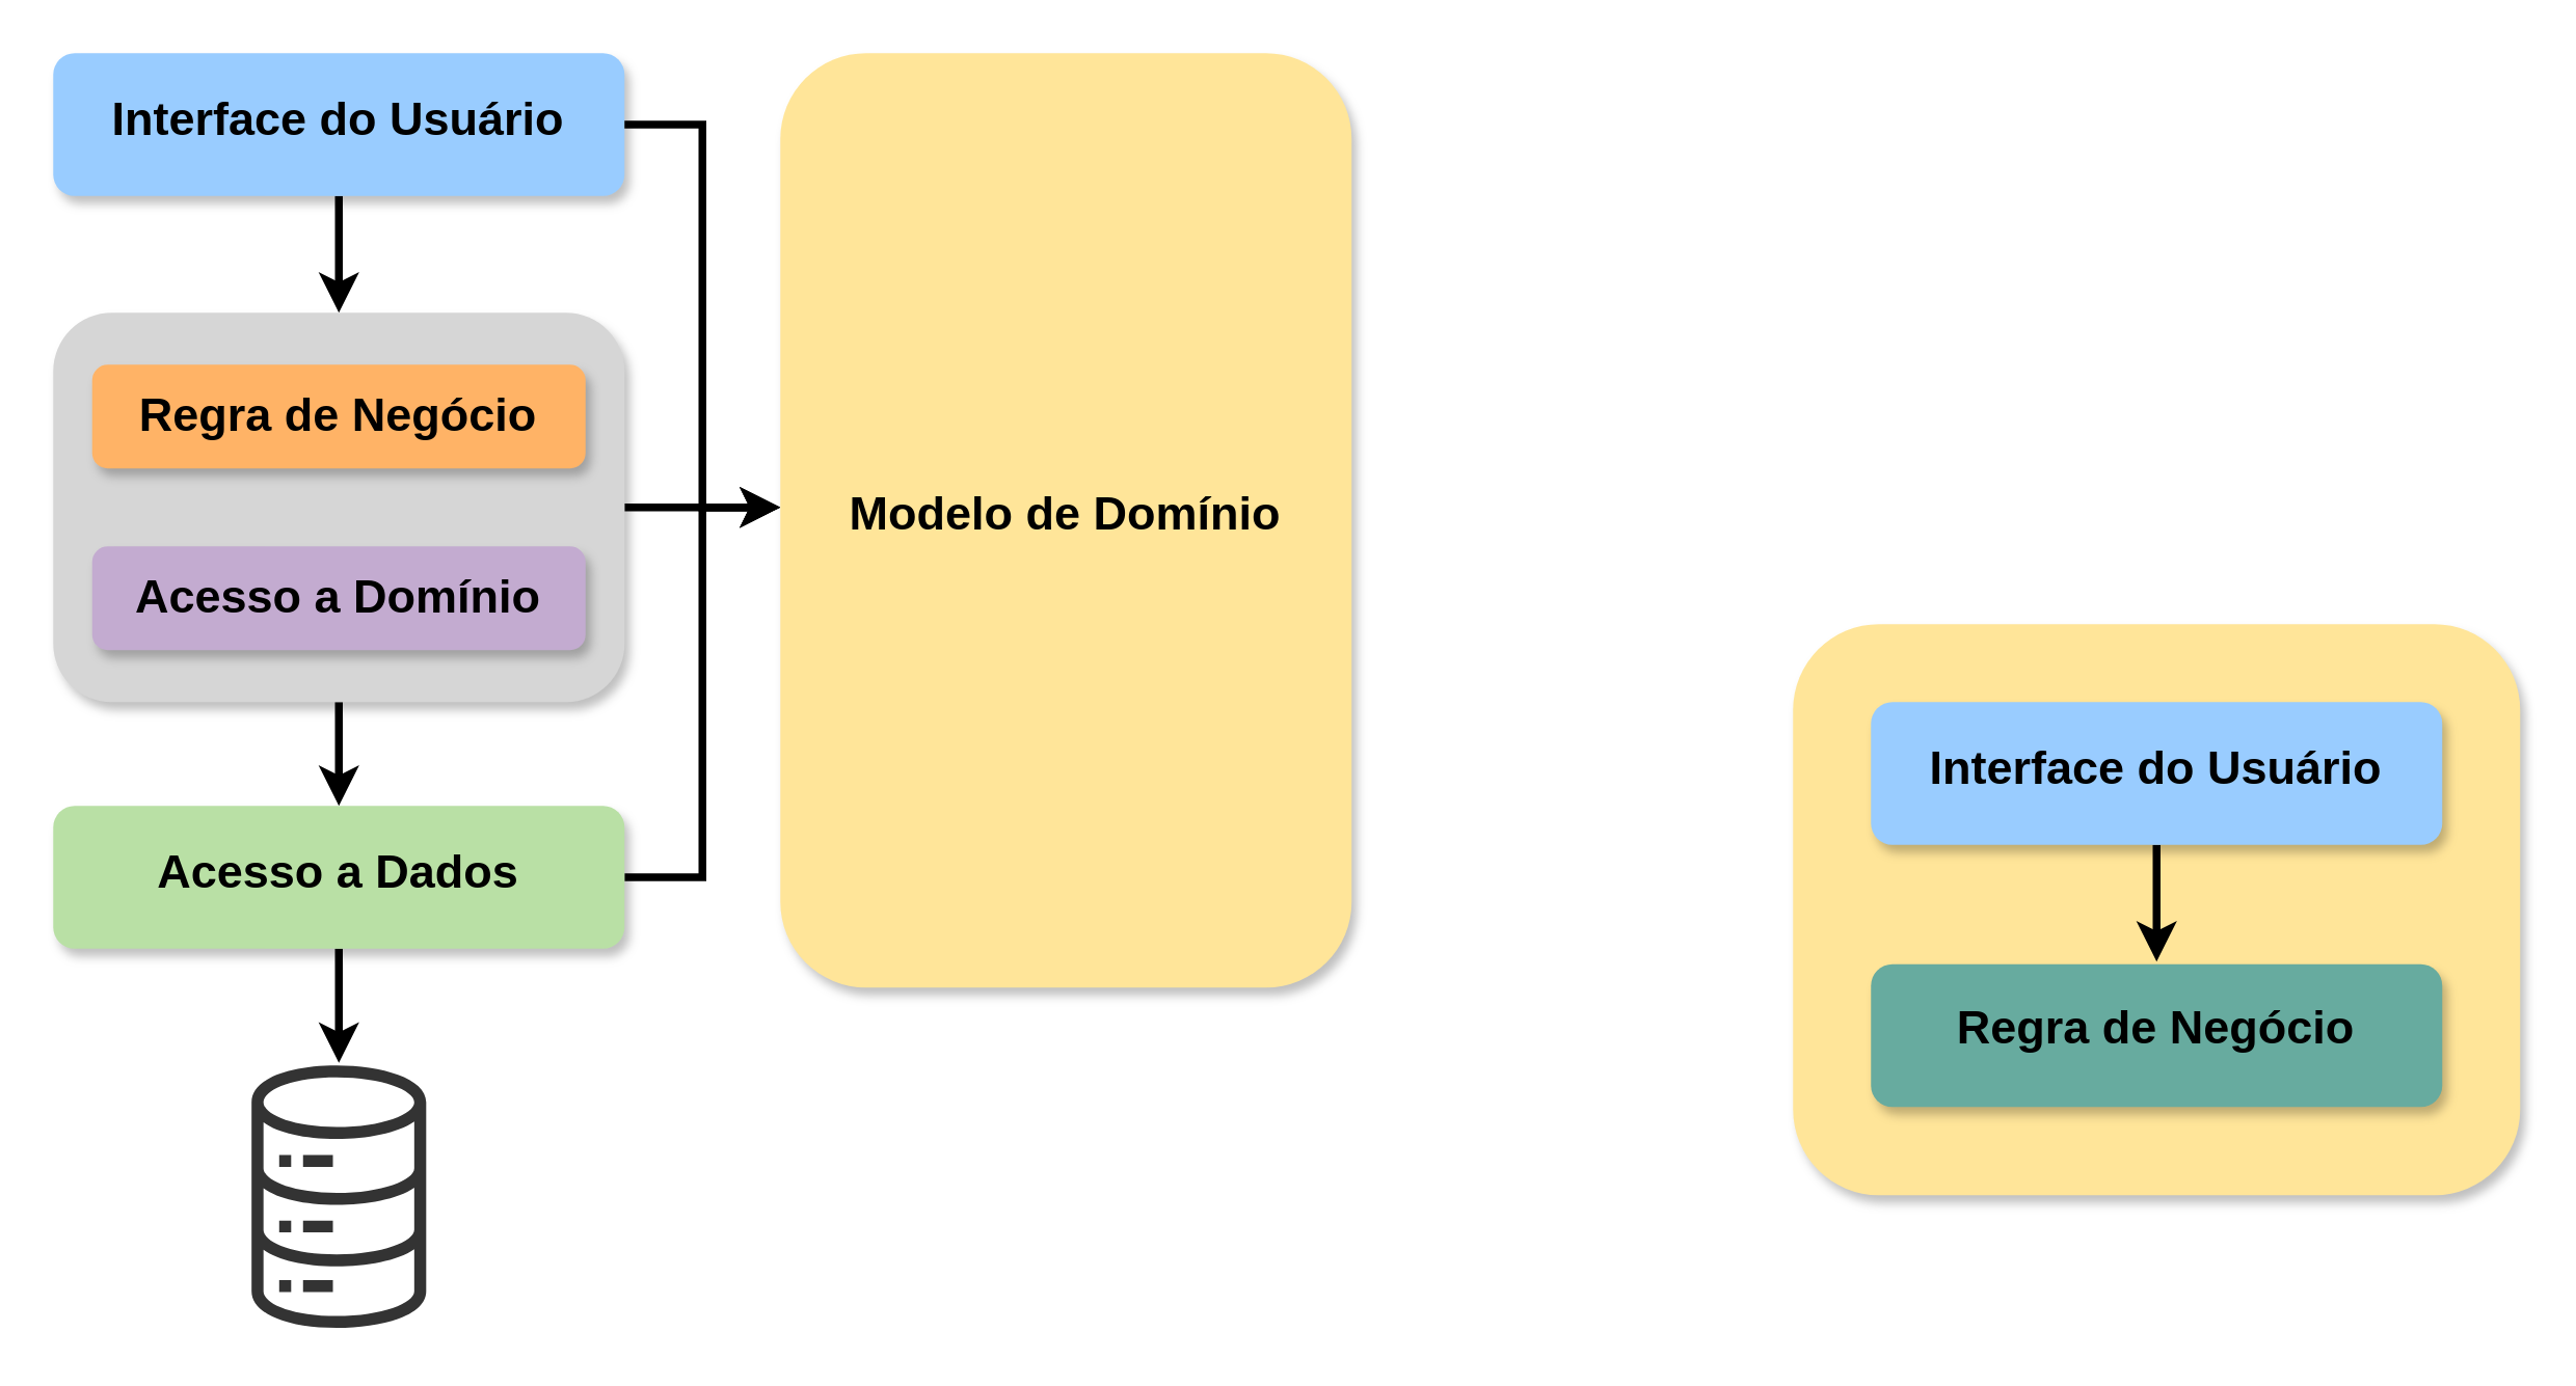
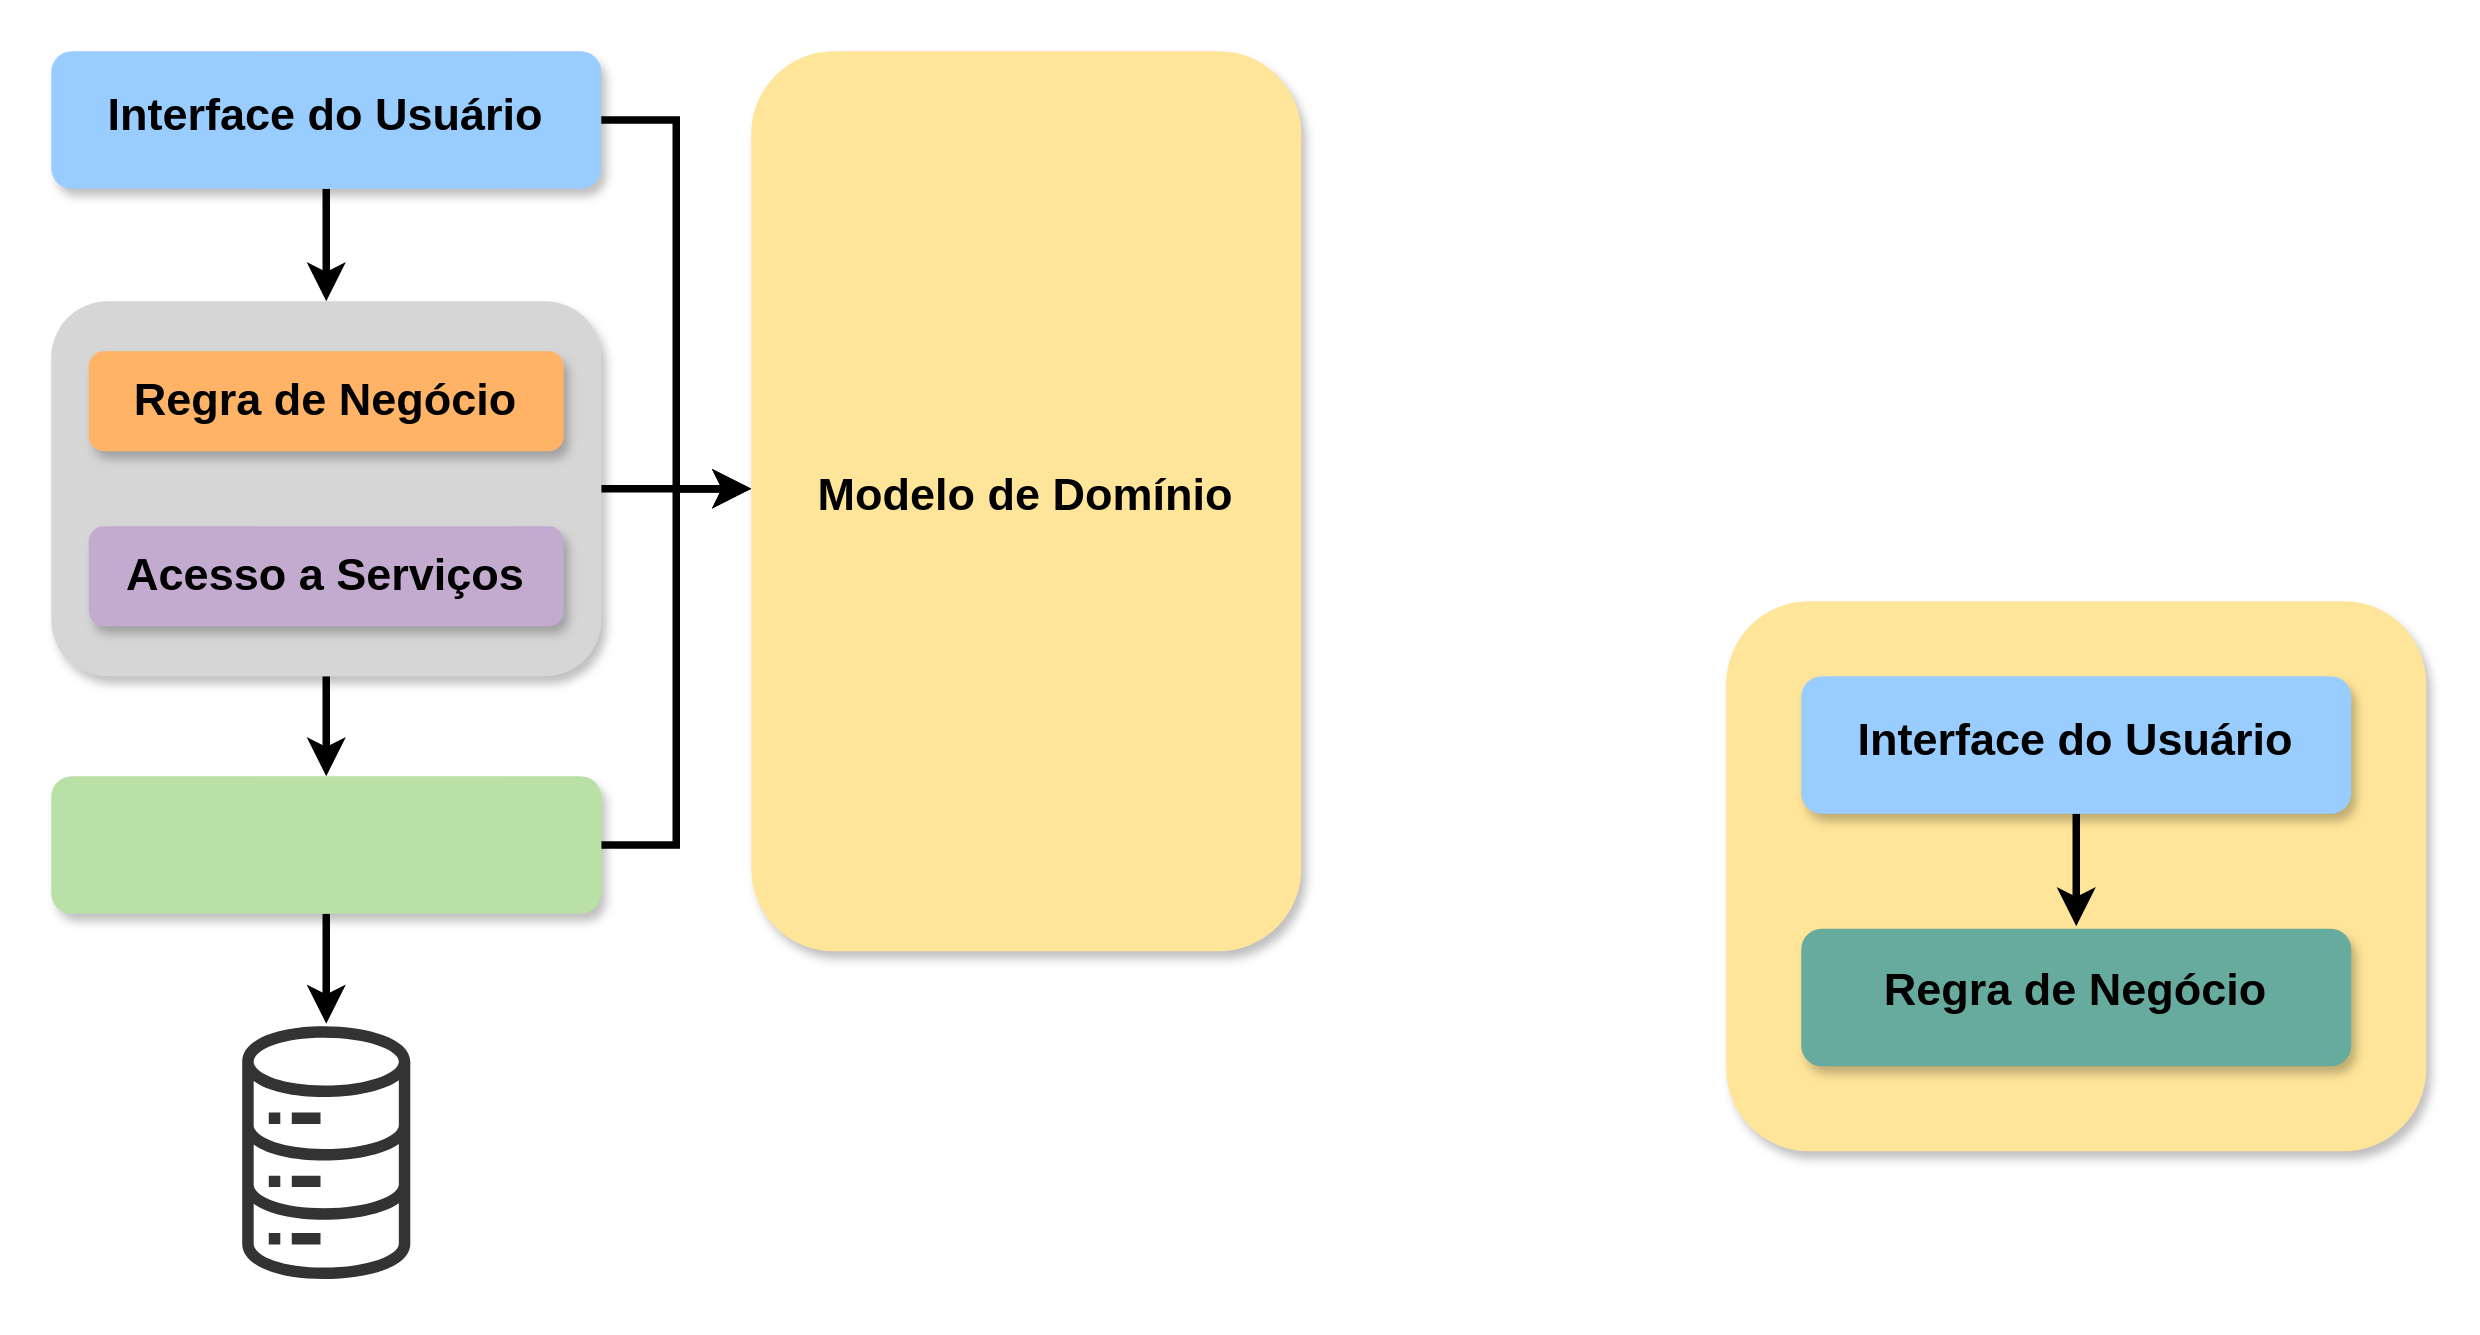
- <mxCell id="19" value="&lt;h1&gt;&lt;font color=&quot;#000000&quot;&gt;Acesso a Domínio&lt;/font&gt;&lt;/h1&gt;" style="text;html=1;spacing=5;spacingTop=-20;whiteSpace=wrap;overflow=hidden;strokeColor=none;strokeWidth=4;fillColor=none;gradientColor=#007FFF;fontSize=9;fontColor=#FFFFFF;align=center;verticalAlign=middle;" parent="1" vertex="1"><mxGeometry x="20" y="222" width="220" height="28" as="geometry" /></mxCell>
+ <mxCell id="19" value="&lt;h1&gt;&lt;font color=&quot;#000000&quot;&gt;Acesso a Serviços&lt;/font&gt;&lt;/h1&gt;" style="text;html=1;spacing=5;spacingTop=-20;whiteSpace=wrap;overflow=hidden;strokeColor=none;strokeWidth=4;fillColor=none;gradientColor=#007FFF;fontSize=9;fontColor=#FFFFFF;align=center;verticalAlign=middle;" parent="1" vertex="1"><mxGeometry x="20" y="222" width="220" height="28" as="geometry" /></mxCell>
- <mxCell id="12" value="&lt;h1&gt;&lt;font color=&quot;#000000&quot;&gt;Acesso a Dados&lt;/font&gt;&lt;/h1&gt;" style="text;html=1;spacing=5;spacingTop=-20;whiteSpace=wrap;overflow=hidden;strokeColor=none;strokeWidth=4;fillColor=none;gradientColor=#007FFF;fontSize=9;fontColor=#FFFFFF;align=center;verticalAlign=middle;" parent="1" vertex="1"><mxGeometry x="20" y="327.5" width="220" height="20" as="geometry" /></mxCell>
